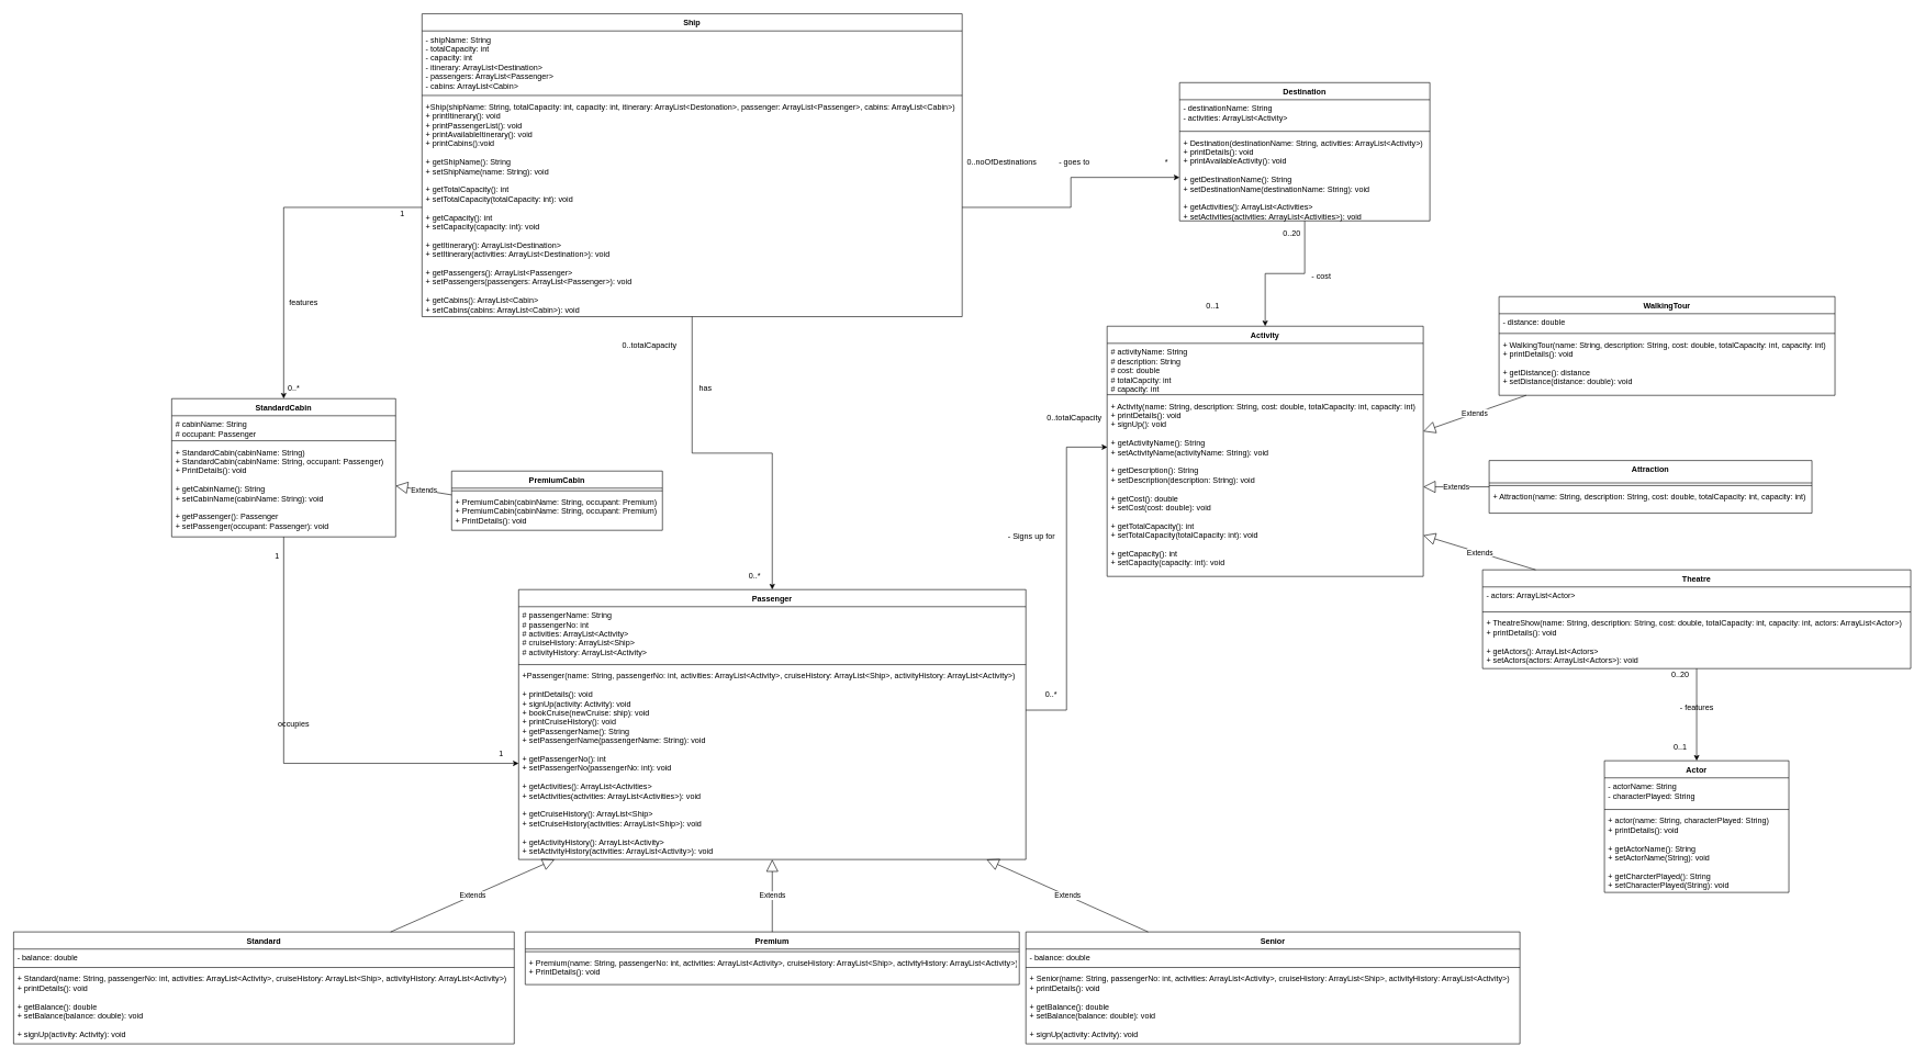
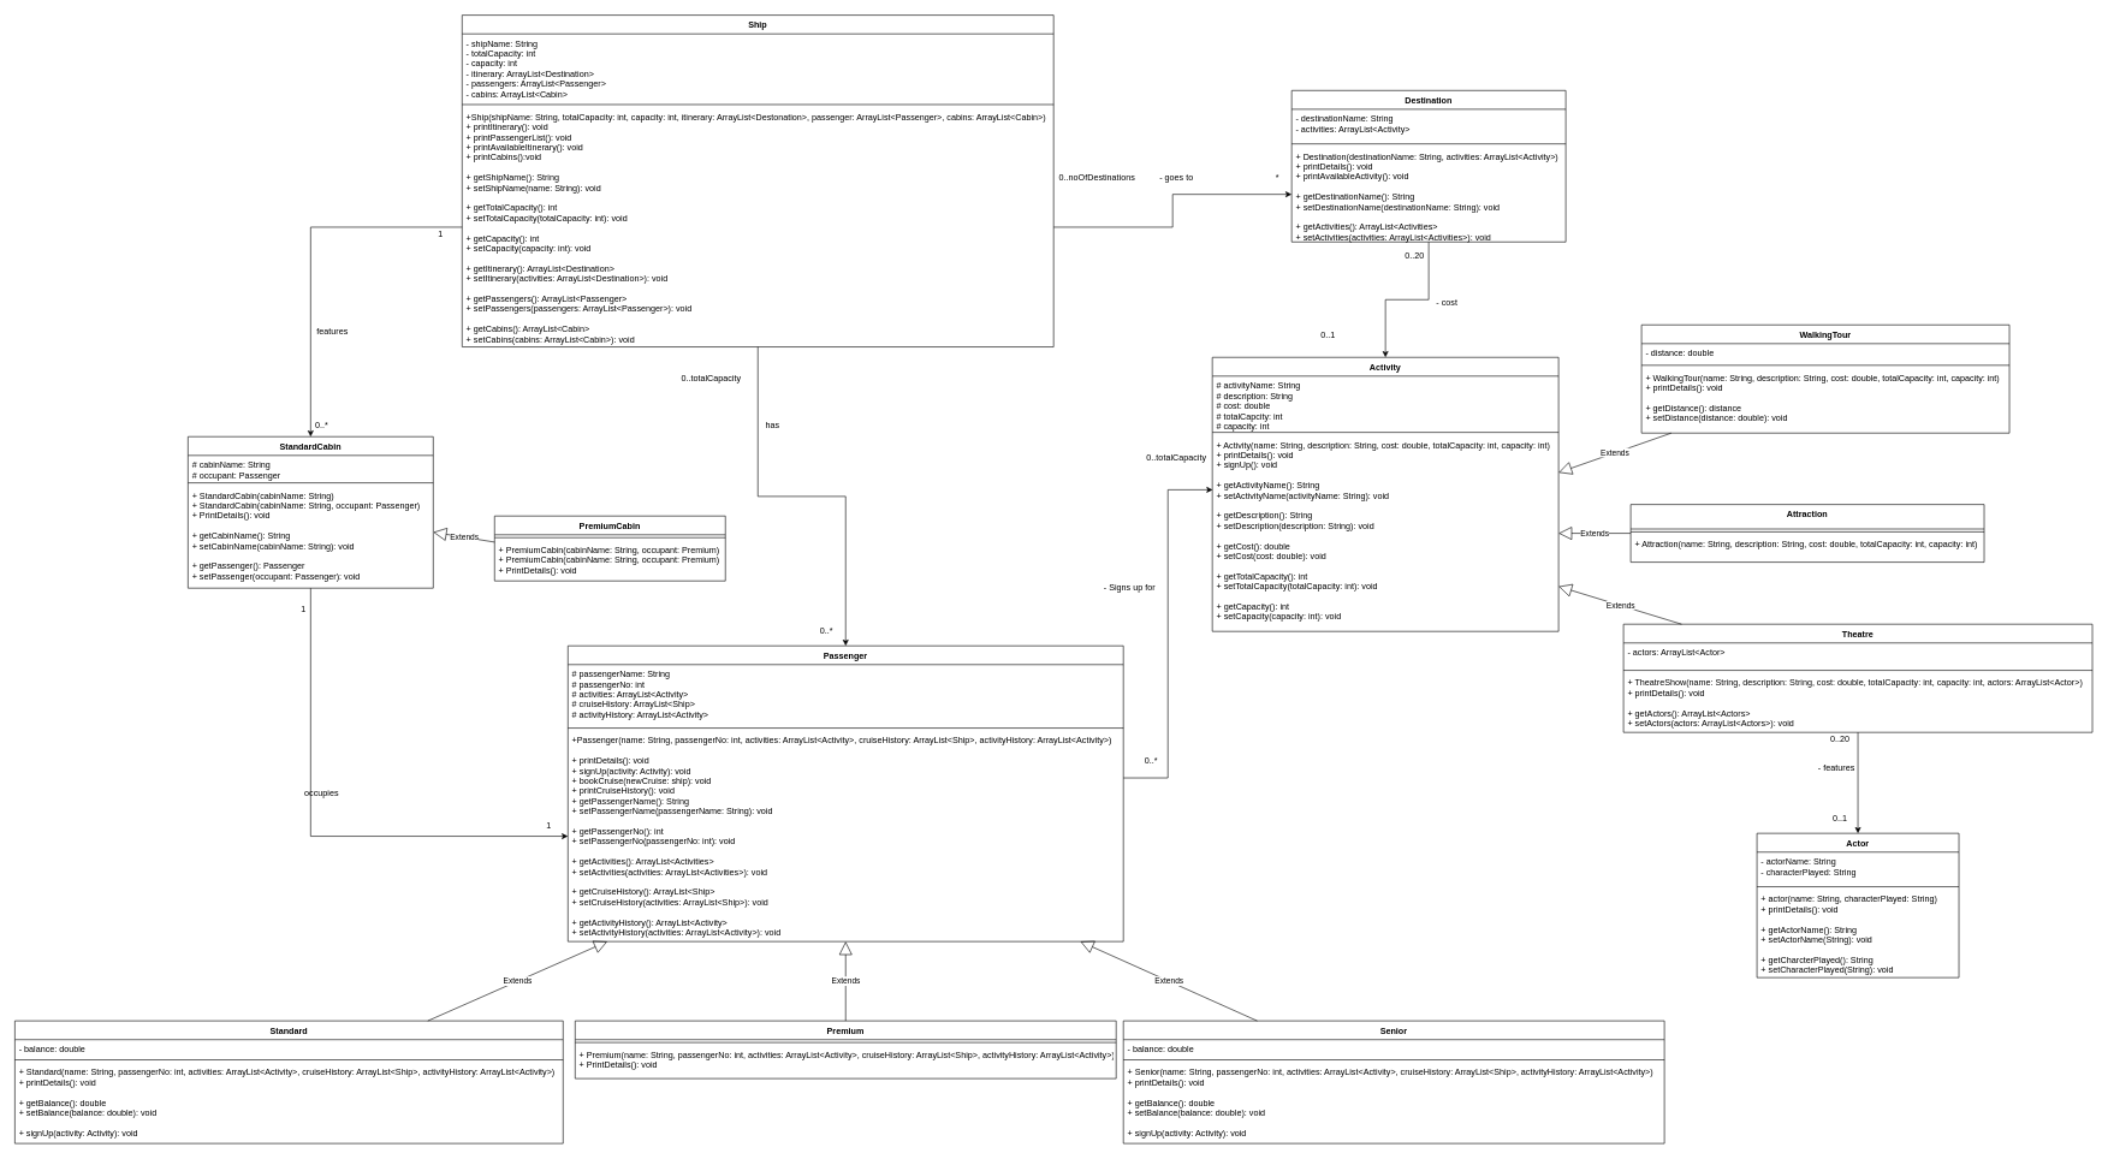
- <mxCell id="62" value="- features" style="text;html=1;align=center;verticalAlign=middle;resizable=0;points=[];autosize=1;" parent="1" vertex="1"><mxGeometry x="2540" y="1065" width="70" height="20" as="geometry" /></mxCell>
+ <mxCell id="62" value="- features" style="text;html=1;align=center;verticalAlign=middle;resizable=0;points=[];autosize=1;" parent="1" vertex="1"><mxGeometry x="2510" y="1055" width="70" height="20" as="geometry" /></mxCell>
